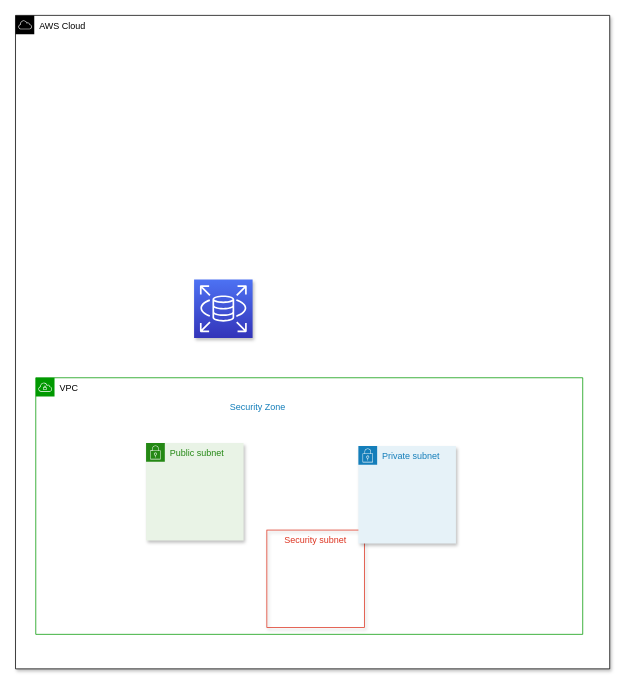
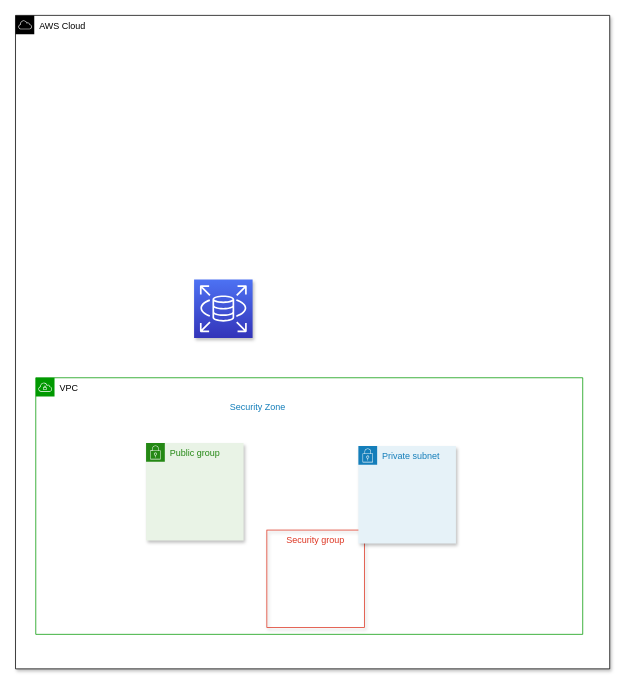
- <mxCell id="7" value="Public subnet" style="points=[[0,0],[0.25,0],[0.5,0],[0.75,0],[1,0],[1,0.25],[1,0.5],[1,0.75],[1,1],[0.75,1],[0.5,1],[0.25,1],[0,1],[0,0.75],[0,0.5],[0,0.25]];outlineConnect=0;gradientColor=none;html=1;whiteSpace=wrap;fontSize=12;fontStyle=0;container=1;pointerEvents=0;collapsible=0;recursiveResize=0;shape=mxgraph.aws4.group;grIcon=mxgraph.aws4.group_security_group;grStroke=0;strokeColor=#248814;fillColor=#E9F3E6;verticalAlign=top;align=left;spacingLeft=30;fontColor=#248814;dashed=0;shadow=1;" vertex="1" parent="1"><mxGeometry x="194" y="590" width="130" height="130" as="geometry" /></mxCell>
+ <mxCell id="7" value="Public group" style="points=[[0,0],[0.25,0],[0.5,0],[0.75,0],[1,0],[1,0.25],[1,0.5],[1,0.75],[1,1],[0.75,1],[0.5,1],[0.25,1],[0,1],[0,0.75],[0,0.5],[0,0.25]];outlineConnect=0;gradientColor=none;html=1;whiteSpace=wrap;fontSize=12;fontStyle=0;container=1;pointerEvents=0;collapsible=0;recursiveResize=0;shape=mxgraph.aws4.group;grIcon=mxgraph.aws4.group_security_group;grStroke=0;strokeColor=#248814;fillColor=#E9F3E6;verticalAlign=top;align=left;spacingLeft=30;fontColor=#248814;dashed=0;shadow=1;" vertex="1" parent="1"><mxGeometry x="194" y="590" width="130" height="130" as="geometry" /></mxCell>
- <mxCell id="5" value="Security subnet" style="fillColor=none;strokeColor=#DD3522;verticalAlign=top;fontStyle=0;fontColor=#DD3522;shadow=1;" vertex="1" parent="1"><mxGeometry x="355" y="706" width="130" height="130" as="geometry" /></mxCell>
+ <mxCell id="5" value="Security group" style="fillColor=none;strokeColor=#DD3522;verticalAlign=top;fontStyle=0;fontColor=#DD3522;shadow=1;" vertex="1" parent="1"><mxGeometry x="355" y="706" width="130" height="130" as="geometry" /></mxCell>
